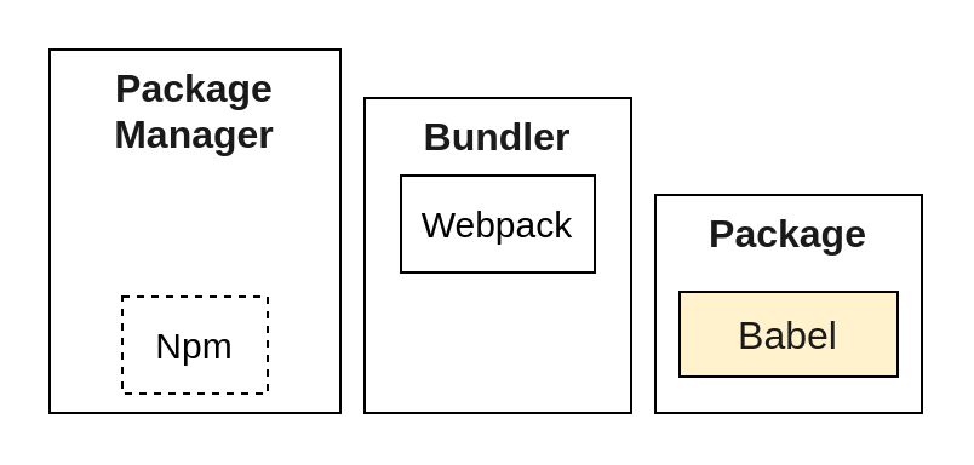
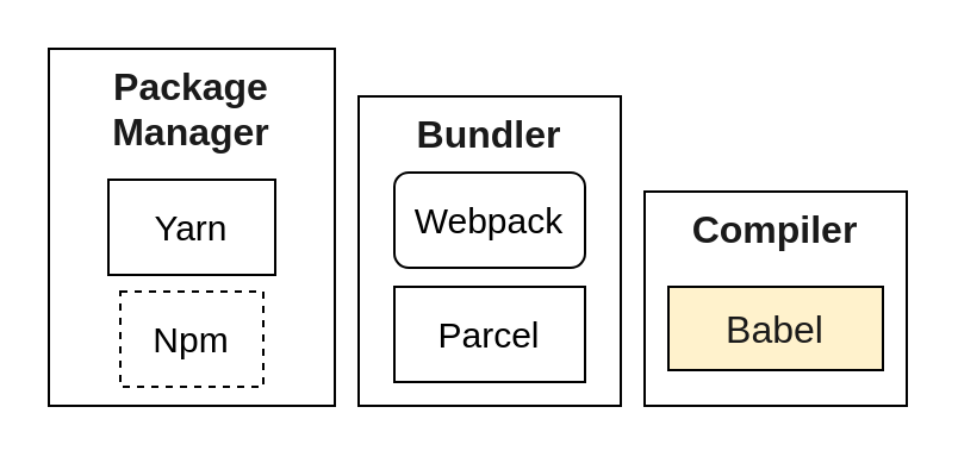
- <mxCell id="6" value="Webpack" style="rounded=0;whiteSpace=wrap;html=1;fontStyle=0;fontSize=15;" vertex="1" parent="1"><mxGeometry x="165" y="72" width="80" height="40" as="geometry" /></mxCell>
+ <mxCell id="6" value="Webpack" style="whiteSpace=wrap;html=1;fontStyle=0;fontSize=15;rounded=1;" vertex="1" parent="1"><mxGeometry x="165" y="72" width="80" height="40" as="geometry" /></mxCell>
- <mxCell id="8" value="&lt;span style=&quot;margin: 0px ; padding: 0px ; box-sizing: inherit ; font-weight: bolder ; color: rgb(26 , 26 , 26) ; font-family: , &amp;#34;blinkmacsystemfont&amp;#34; , &amp;#34;segoe ui&amp;#34; , &amp;#34;roboto&amp;#34; , &amp;#34;oxygen&amp;#34; , &amp;#34;ubuntu&amp;#34; , &amp;#34;cantarell&amp;#34; , &amp;#34;fira sans&amp;#34; , &amp;#34;droid sans&amp;#34; , &amp;#34;helvetica neue&amp;#34; , sans-serif ; font-size: 16px ; text-align: left&quot;&gt;Package&lt;/span&gt;" style="rounded=0;whiteSpace=wrap;html=1;verticalAlign=top;fontStyle=0" vertex="1" parent="1"><mxGeometry x="270" y="80" width="110" height="90" as="geometry" /></mxCell>
+ <mxCell id="8" value="&lt;span style=&quot;margin: 0px ; padding: 0px ; box-sizing: inherit ; font-weight: bolder ; color: rgb(26 , 26 , 26) ; font-family: , &amp;#34;blinkmacsystemfont&amp;#34; , &amp;#34;segoe ui&amp;#34; , &amp;#34;roboto&amp;#34; , &amp;#34;oxygen&amp;#34; , &amp;#34;ubuntu&amp;#34; , &amp;#34;cantarell&amp;#34; , &amp;#34;fira sans&amp;#34; , &amp;#34;droid sans&amp;#34; , &amp;#34;helvetica neue&amp;#34; , sans-serif ; font-size: 16px ; text-align: left&quot;&gt;Compiler&lt;/span&gt;" style="rounded=0;whiteSpace=wrap;html=1;verticalAlign=top;fontStyle=0" vertex="1" parent="1"><mxGeometry x="270" y="80" width="110" height="90" as="geometry" /></mxCell>
+ <mxCell id="3" value="Yarn" style="rounded=0;whiteSpace=wrap;html=1;fontStyle=0;fontSize=15;" vertex="1" parent="1"><mxGeometry x="45" y="75" width="70" height="40" as="geometry" /></mxCell>
+ <mxCell id="7" value="Parcel" style="rounded=0;whiteSpace=wrap;html=1;fontStyle=0;fontSize=15;" vertex="1" parent="1"><mxGeometry x="165" y="120" width="80" height="40" as="geometry" /></mxCell>
